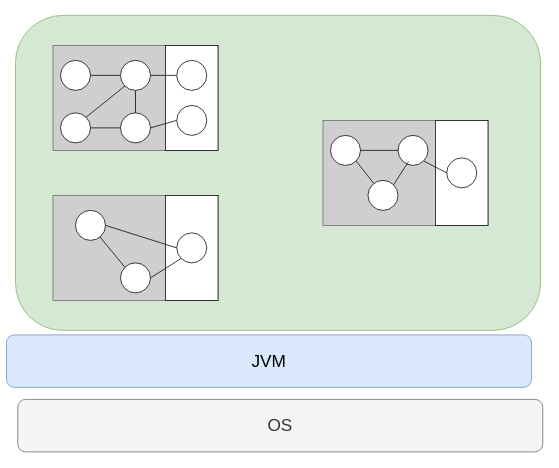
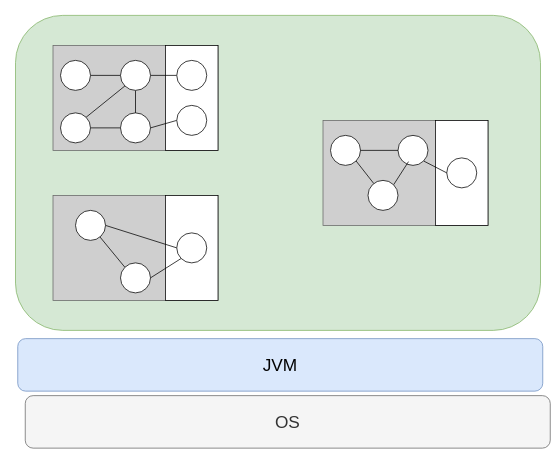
- <mxCell id="3" value="&lt;font style=&quot;font-size: 23px&quot;&gt;JVM&lt;/font&gt;" style="rounded=1;whiteSpace=wrap;html=1;fillColor=#dae8fc;strokeColor=#6c8ebf;" vertex="1" parent="1"><mxGeometry x="8" y="446" width="700" height="70" as="geometry" /></mxCell>
+ <mxCell id="3" value="&lt;font style=&quot;font-size: 23px&quot;&gt;JVM&lt;/font&gt;" style="rounded=1;whiteSpace=wrap;html=1;fillColor=#dae8fc;strokeColor=#6c8ebf;" vertex="1" parent="1"><mxGeometry x="23" y="451" width="700" height="70" as="geometry" /></mxCell>
- <mxCell id="4" value="&lt;font style=&quot;font-size: 23px&quot;&gt;OS&lt;/font&gt;" style="rounded=1;whiteSpace=wrap;html=1;fillColor=#f5f5f5;strokeColor=#666666;fontColor=#333333;" vertex="1" parent="1"><mxGeometry x="23" y="532" width="700" height="70" as="geometry" /></mxCell>
+ <mxCell id="4" value="&lt;font style=&quot;font-size: 23px&quot;&gt;OS&lt;/font&gt;" style="rounded=1;whiteSpace=wrap;html=1;fillColor=#f5f5f5;strokeColor=#666666;fontColor=#333333;" vertex="1" parent="1"><mxGeometry x="33" y="527" width="700" height="70" as="geometry" /></mxCell>
